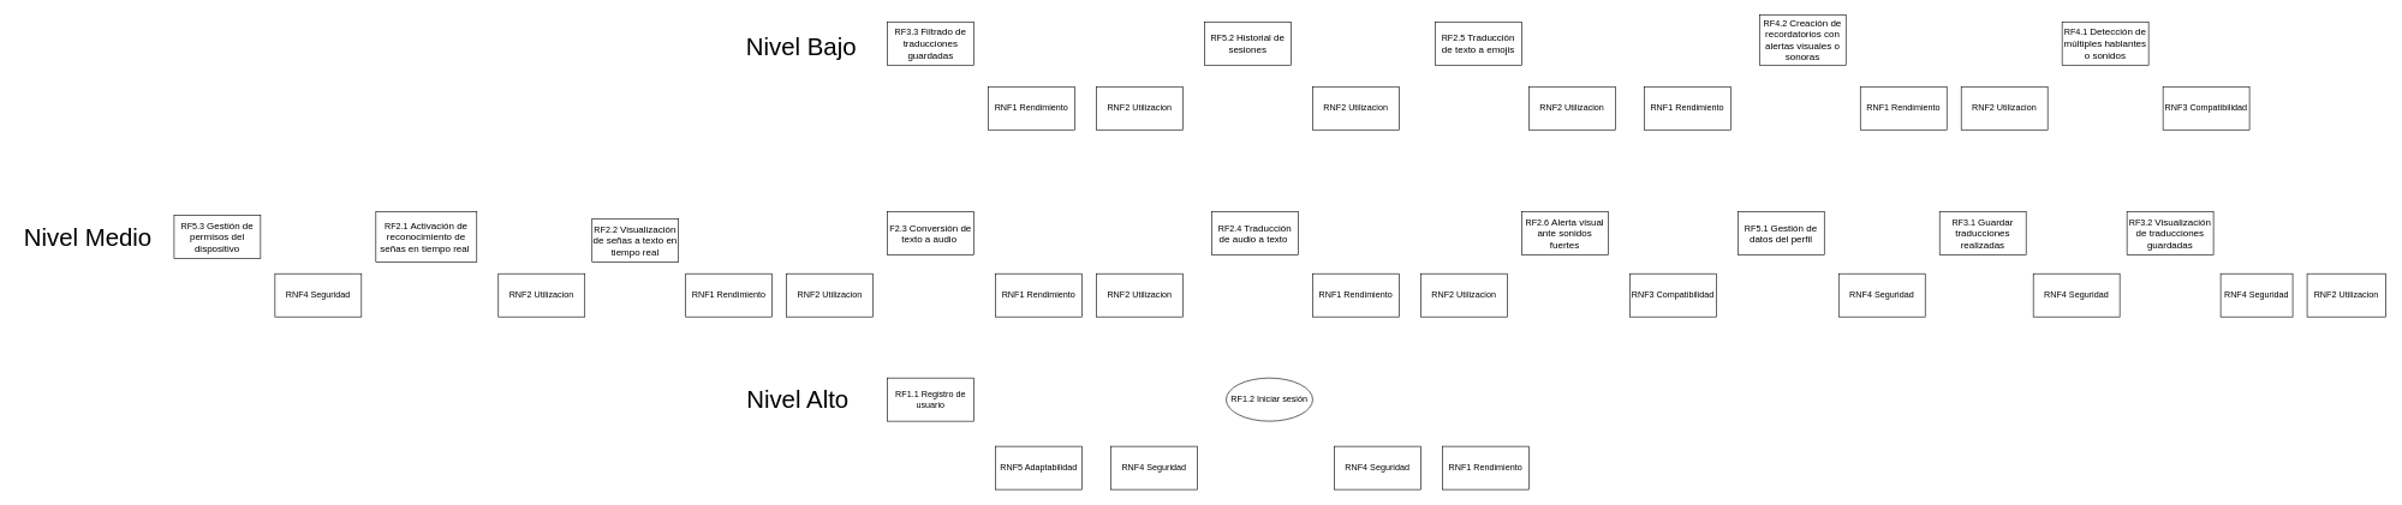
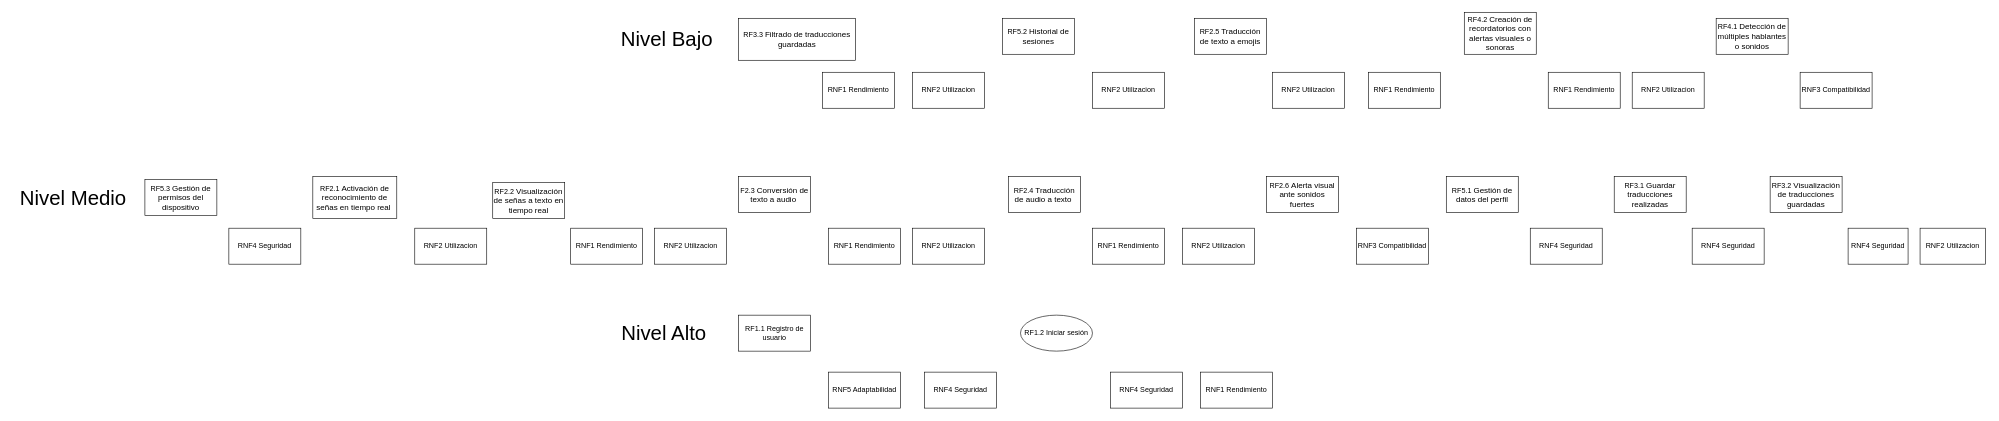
- <mxCell id="10" value="RF3.3&amp;nbsp;&lt;span id=&quot;docs-internal-guid-7f677f85-7fff-bd89-fb28-1550ff47d3db&quot;&gt;&lt;span style=&quot;font-size: 10pt; font-family: Arial, sans-serif; background-color: transparent; font-variant-numeric: normal; font-variant-east-asian: normal; font-variant-alternates: normal; font-variant-position: normal; font-variant-emoji: normal; vertical-align: baseline; white-space-collapse: preserve;&quot;&gt;&lt;font style=&quot;color: light-dark(rgb(0, 0, 0), rgb(255, 255, 255));&quot;&gt;Filtrado de traducciones guardadas&lt;/font&gt;&lt;/span&gt;&lt;/span&gt;" style="rounded=0;whiteSpace=wrap;html=1;fillColor=light-dark(#FFFFFF,#994C00);" parent="1" vertex="1"><mxGeometry x="1230" y="30" width="120" height="60" as="geometry" /></mxCell>
+ <mxCell id="10" value="RF3.3&amp;nbsp;&lt;span id=&quot;docs-internal-guid-7f677f85-7fff-bd89-fb28-1550ff47d3db&quot;&gt;&lt;span style=&quot;font-size: 10pt; font-family: Arial, sans-serif; background-color: transparent; font-variant-numeric: normal; font-variant-east-asian: normal; font-variant-alternates: normal; font-variant-position: normal; font-variant-emoji: normal; vertical-align: baseline; white-space-collapse: preserve;&quot;&gt;&lt;font style=&quot;color: light-dark(rgb(0, 0, 0), rgb(255, 255, 255));&quot;&gt;Filtrado de traducciones guardadas&lt;/font&gt;&lt;/span&gt;&lt;/span&gt;" style="rounded=0;whiteSpace=wrap;html=1;fillColor=light-dark(#FFFFFF,#994C00);" parent="1" vertex="1"><mxGeometry x="1230" y="30" width="195" height="70" as="geometry" /></mxCell>
